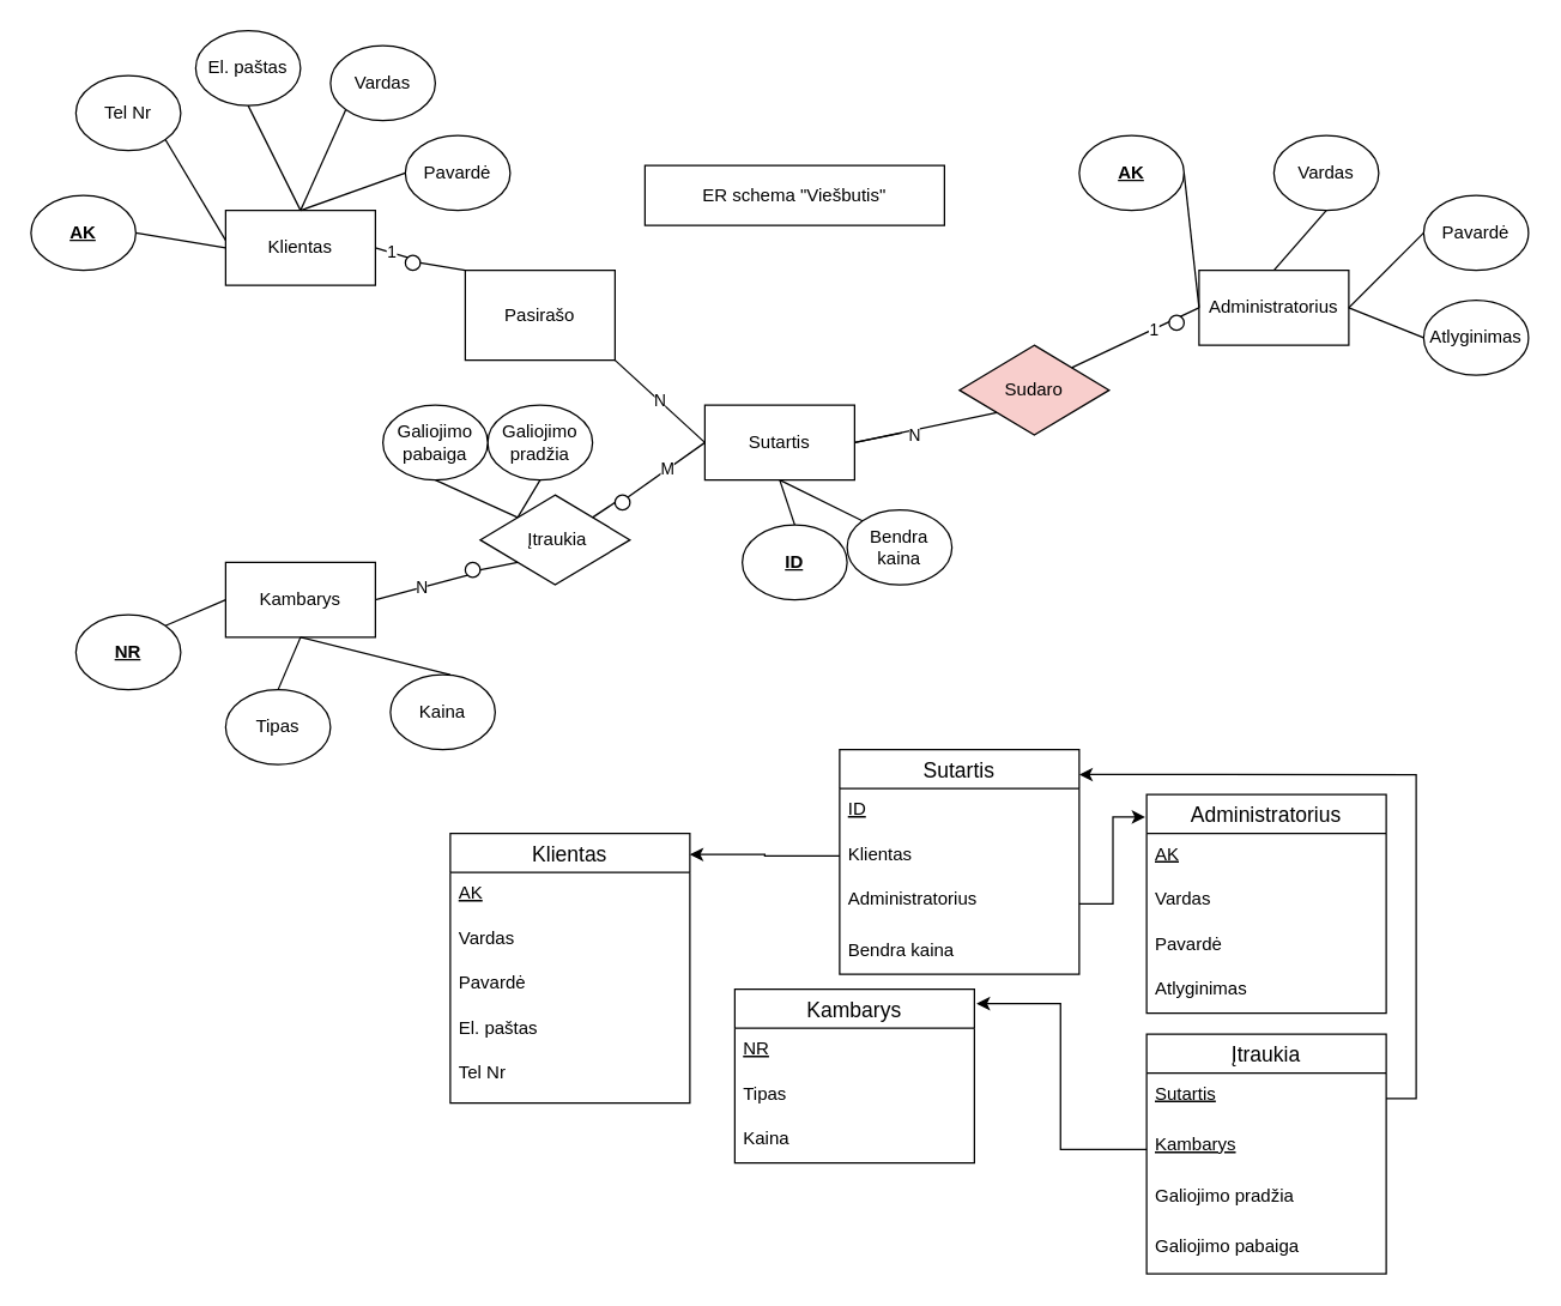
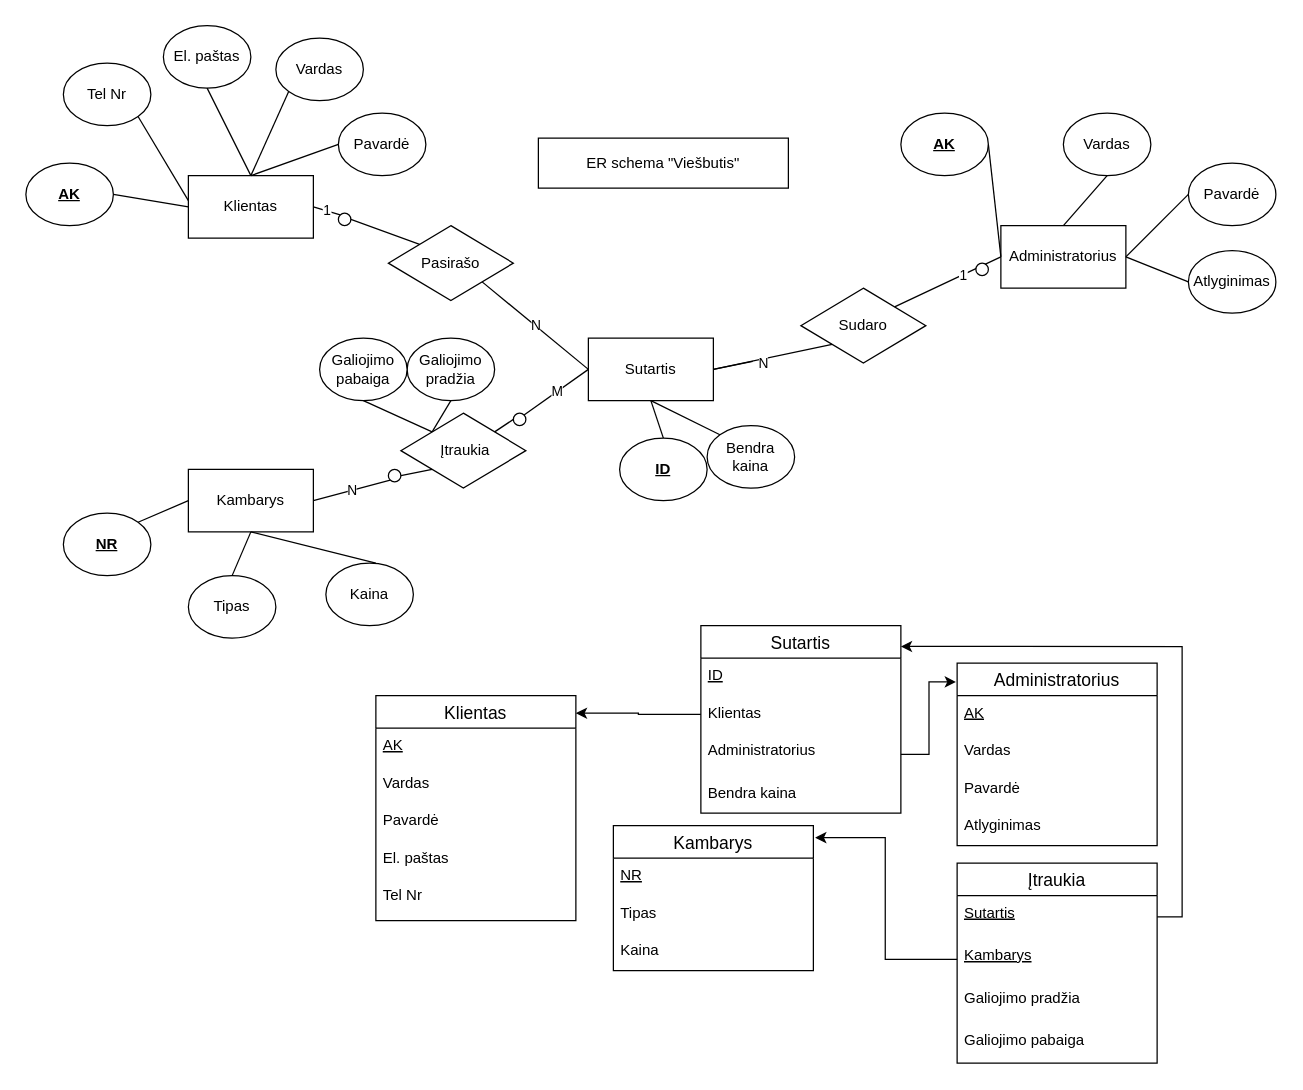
- <mxCell id="26" value="Pasirašo" style="whiteSpace=wrap;html=1;rounded=0;" parent="1" vertex="1"><mxGeometry x="310" y="180" width="100" height="60" as="geometry" /></mxCell>
+ <mxCell id="26" value="Pasirašo" style="rhombus;whiteSpace=wrap;html=1;" parent="1" vertex="1"><mxGeometry x="310" y="180" width="100" height="60" as="geometry" /></mxCell>
- <mxCell id="32" value="Sudaro" style="rhombus;whiteSpace=wrap;html=1;fillColor=#f8cecc;" parent="1" vertex="1"><mxGeometry x="640" y="230" width="100" height="60" as="geometry" /></mxCell>
+ <mxCell id="32" value="Sudaro" style="rhombus;whiteSpace=wrap;html=1;" parent="1" vertex="1"><mxGeometry x="640" y="230" width="100" height="60" as="geometry" /></mxCell>
